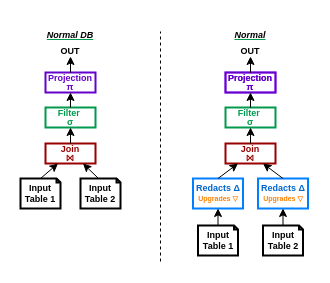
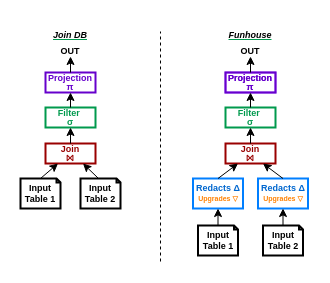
- <mxCell id="8" value="&lt;b&gt;&lt;font color=&quot;#000000&quot;&gt;Normal DB&lt;/font&gt;&lt;/b&gt;" style="text;html=1;strokeColor=none;fillColor=none;align=center;verticalAlign=middle;whiteSpace=wrap;rounded=0;fontSize=9;fontColor=#00994D;fontStyle=6" parent="1" vertex="1"><mxGeometry x="40" width="60" height="30" as="geometry" y="20" /></mxCell>
+ <mxCell id="8" value="&lt;b&gt;&lt;font color=&quot;#000000&quot;&gt;Join DB&lt;/font&gt;&lt;/b&gt;" style="text;html=1;strokeColor=none;fillColor=none;align=center;verticalAlign=middle;whiteSpace=wrap;rounded=0;fontSize=9;fontColor=#00994D;fontStyle=6" parent="1" vertex="1"><mxGeometry x="40" width="60" height="30" as="geometry" y="20" /></mxCell>
- <mxCell id="9" value="&lt;b&gt;&lt;font color=&quot;#000000&quot;&gt;Normal&lt;br&gt;&lt;/font&gt;&lt;/b&gt;" style="text;html=1;strokeColor=none;fillColor=none;align=center;verticalAlign=middle;whiteSpace=wrap;rounded=0;fontSize=9;fontColor=#00994D;fontStyle=6" parent="1" vertex="1"><mxGeometry x="220" width="60" height="30" as="geometry" y="20" /></mxCell>
+ <mxCell id="9" value="&lt;b&gt;&lt;font color=&quot;#000000&quot;&gt;Funhouse&lt;br&gt;&lt;/font&gt;&lt;/b&gt;" style="text;html=1;strokeColor=none;fillColor=none;align=center;verticalAlign=middle;whiteSpace=wrap;rounded=0;fontSize=9;fontColor=#00994D;fontStyle=6" parent="1" vertex="1"><mxGeometry x="220" width="60" height="30" as="geometry" y="20" /></mxCell>
